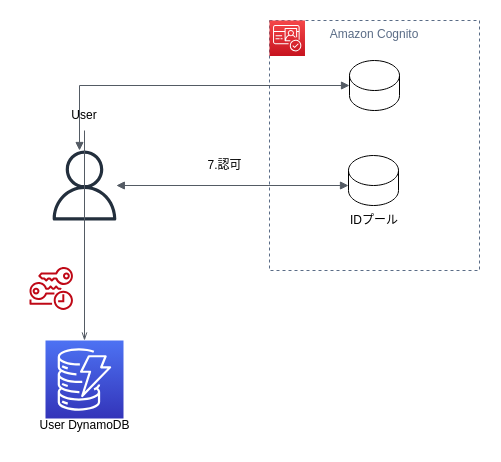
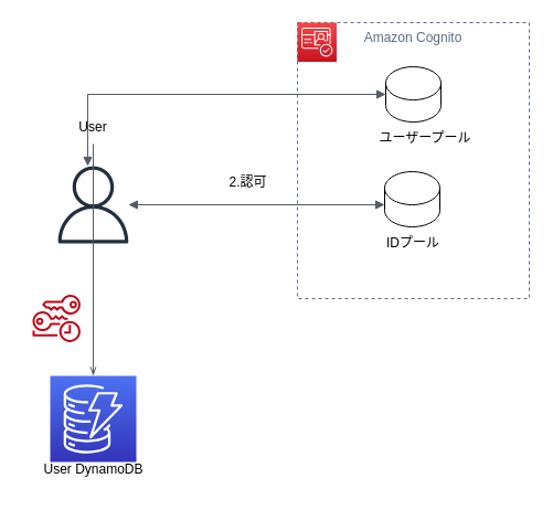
+ <mxCell id="10" value="ユーザープール" style="text;html=1;strokeColor=none;fillColor=none;align=center;verticalAlign=middle;whiteSpace=wrap;rounded=0;fontSize=12;" vertex="1" parent="8"><mxGeometry y="50" width="92" height="30" as="geometry" /></mxCell>
- <mxCell id="17" value="7.認可" style="text;html=1;strokeColor=none;fillColor=none;align=center;verticalAlign=middle;whiteSpace=wrap;rounded=0;fontSize=12;" vertex="1" parent="1"><mxGeometry x="169" y="150" width="111" height="30" as="geometry" /></mxCell>
+ <mxCell id="17" value="2.認可" style="text;html=1;strokeColor=none;fillColor=none;align=center;verticalAlign=middle;whiteSpace=wrap;rounded=0;fontSize=12;" vertex="1" parent="1"><mxGeometry x="169" y="150" width="111" height="30" as="geometry" /></mxCell>
